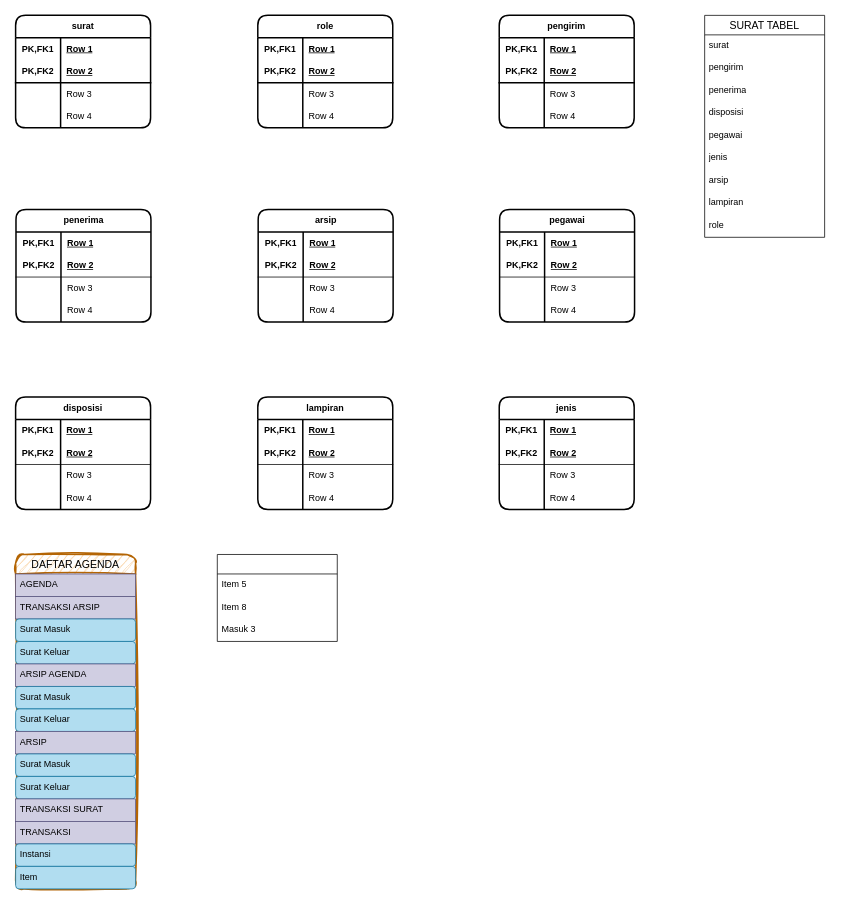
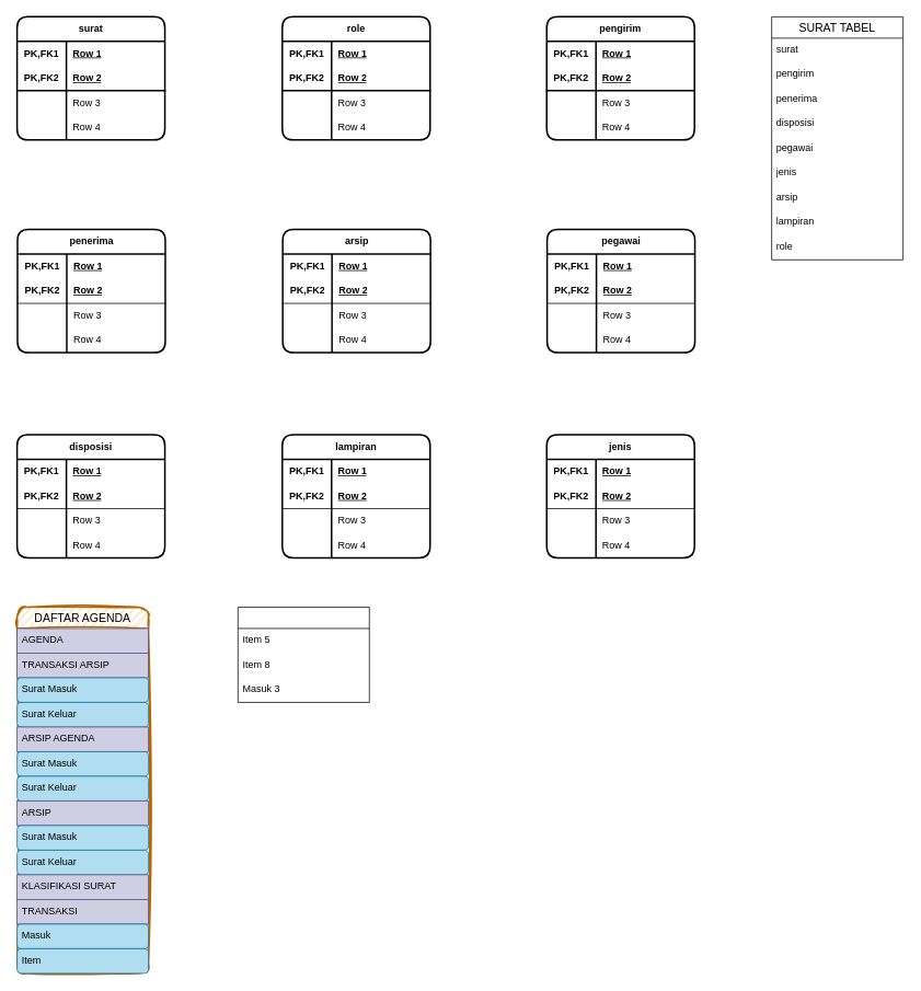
- <mxCell id="140" value="TRANSAKSI SURAT" style="text;fillColor=#d0cee2;spacingLeft=4;spacingRight=4;overflow=hidden;rotatable=0;points=[[0,0.5],[1,0.5]];portConstraint=eastwest;fontSize=12;whiteSpace=wrap;html=1;swimlaneFillColor=none;strokeColor=#56517e;" vertex="1" parent="129"><mxGeometry y="326" width="160" height="30" as="geometry" /></mxCell>
+ <mxCell id="140" value="KLASIFIKASI SURAT" style="text;fillColor=#d0cee2;spacingLeft=4;spacingRight=4;overflow=hidden;rotatable=0;points=[[0,0.5],[1,0.5]];portConstraint=eastwest;fontSize=12;whiteSpace=wrap;html=1;swimlaneFillColor=none;strokeColor=#56517e;" vertex="1" parent="129"><mxGeometry y="326" width="160" height="30" as="geometry" /></mxCell>
- <mxCell id="142" value="Instansi" style="text;fillColor=#b1ddf0;spacingLeft=4;spacingRight=4;overflow=hidden;rotatable=0;points=[[0,0.5],[1,0.5]];portConstraint=eastwest;fontSize=12;whiteSpace=wrap;html=1;swimlaneFillColor=none;strokeColor=#10739e;rounded=1;" vertex="1" parent="129"><mxGeometry y="386" width="160" height="30" as="geometry" /></mxCell>
+ <mxCell id="142" value="Masuk" style="text;fillColor=#b1ddf0;spacingLeft=4;spacingRight=4;overflow=hidden;rotatable=0;points=[[0,0.5],[1,0.5]];portConstraint=eastwest;fontSize=12;whiteSpace=wrap;html=1;swimlaneFillColor=none;strokeColor=#10739e;rounded=1;" vertex="1" parent="129"><mxGeometry y="386" width="160" height="30" as="geometry" /></mxCell>
